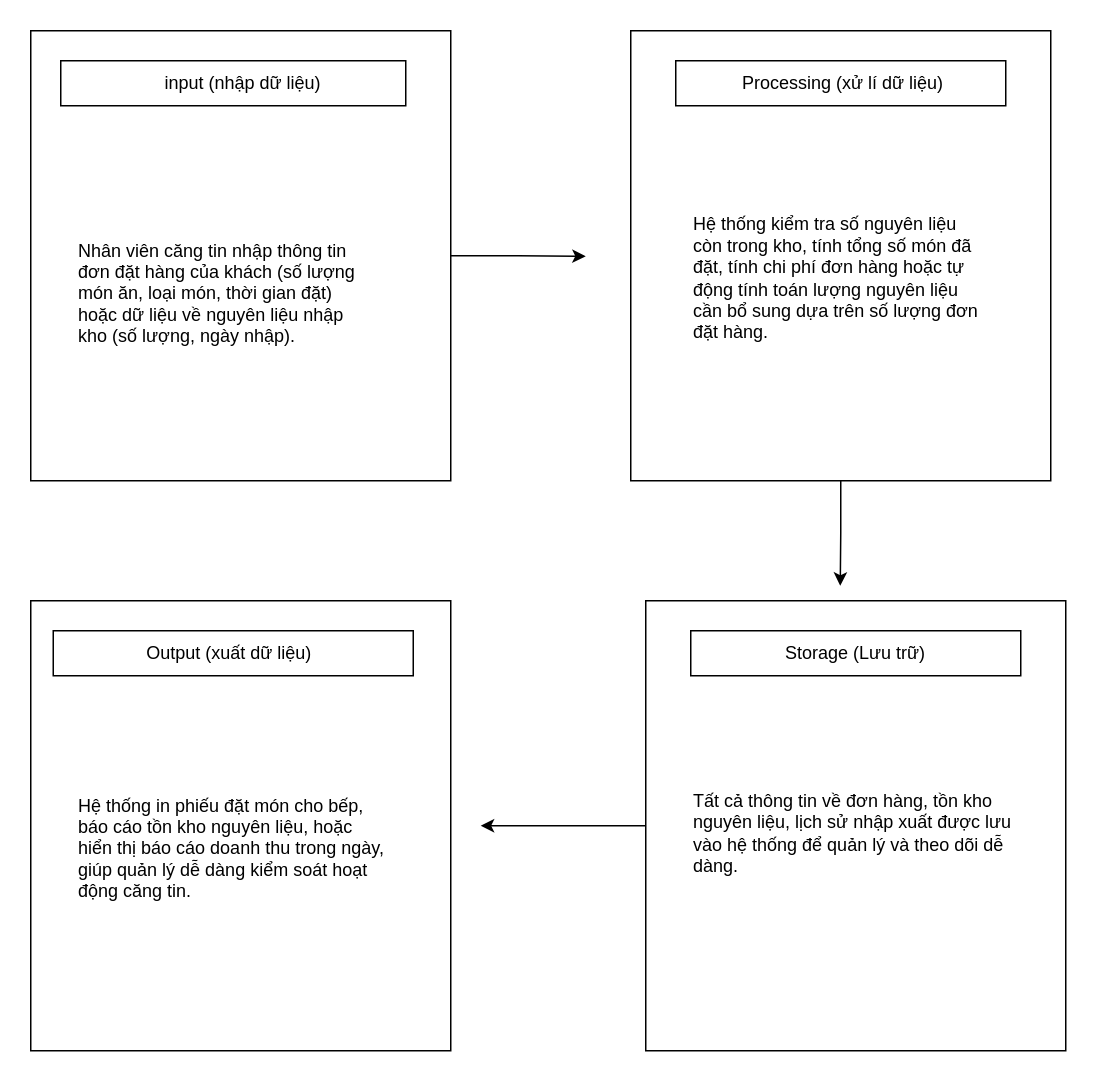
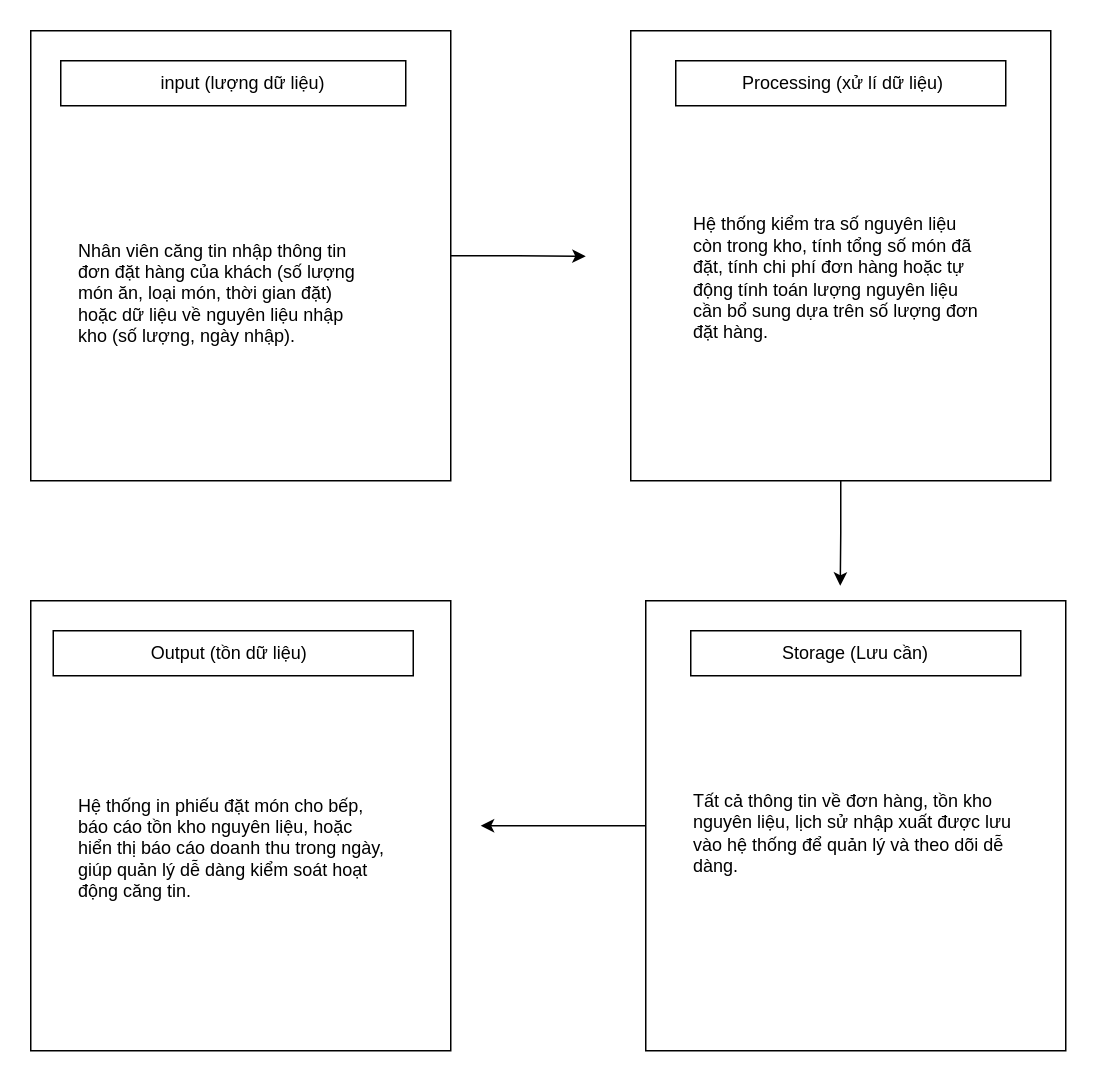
- <mxCell id="5" value="input (nhập dữ liệu)&amp;nbsp;&amp;nbsp;" style="text;html=1;align=center;verticalAlign=middle;whiteSpace=wrap;rounded=0;" vertex="1" parent="1"><mxGeometry x="70" y="40" width="190" height="30" as="geometry" /></mxCell>
+ <mxCell id="5" value="input (lượng dữ liệu)&amp;nbsp;&amp;nbsp;" style="text;html=1;align=center;verticalAlign=middle;whiteSpace=wrap;rounded=0;" vertex="1" parent="1"><mxGeometry x="70" y="40" width="190" height="30" as="geometry" /></mxCell>
- <mxCell id="19" value="Output (xuất dữ liệu)" style="text;html=1;align=center;verticalAlign=middle;whiteSpace=wrap;rounded=0;" vertex="1" parent="1"><mxGeometry x="35" y="420" width="235" height="30" as="geometry" /></mxCell>
+ <mxCell id="19" value="Output (tồn dữ liệu)" style="text;html=1;align=center;verticalAlign=middle;whiteSpace=wrap;rounded=0;" vertex="1" parent="1"><mxGeometry x="35" y="420" width="235" height="30" as="geometry" /></mxCell>
- <mxCell id="15" value="Storage (Lưu trữ)" style="text;html=1;align=center;verticalAlign=middle;whiteSpace=wrap;rounded=0;" vertex="1" parent="1"><mxGeometry x="460" y="420" width="220" height="30" as="geometry" /></mxCell>
+ <mxCell id="15" value="Storage (Lưu cần)" style="text;html=1;align=center;verticalAlign=middle;whiteSpace=wrap;rounded=0;" vertex="1" parent="1"><mxGeometry x="460" y="420" width="220" height="30" as="geometry" /></mxCell>
